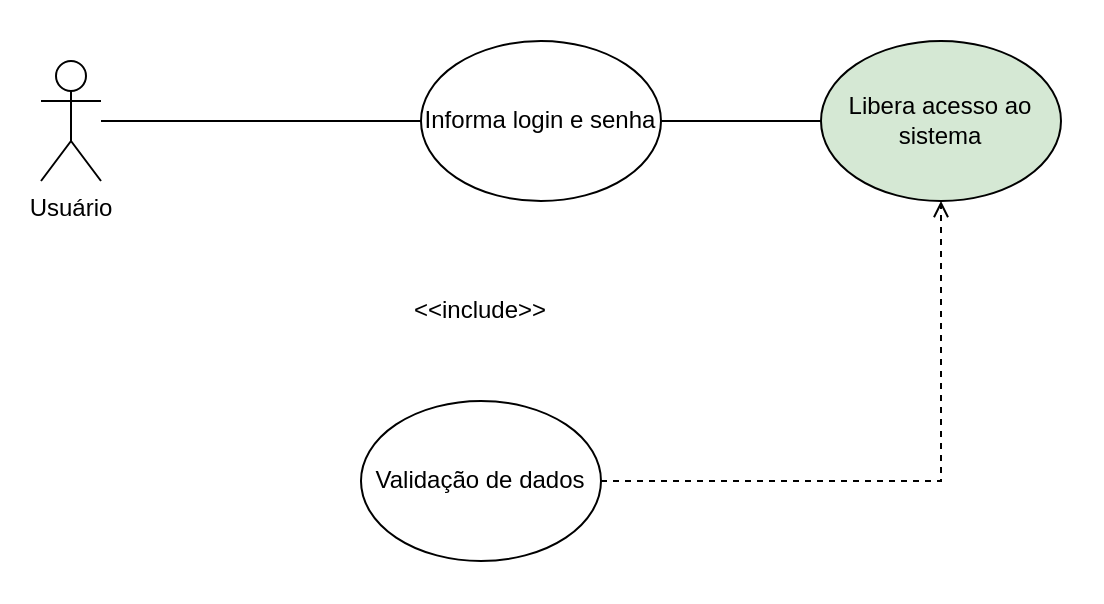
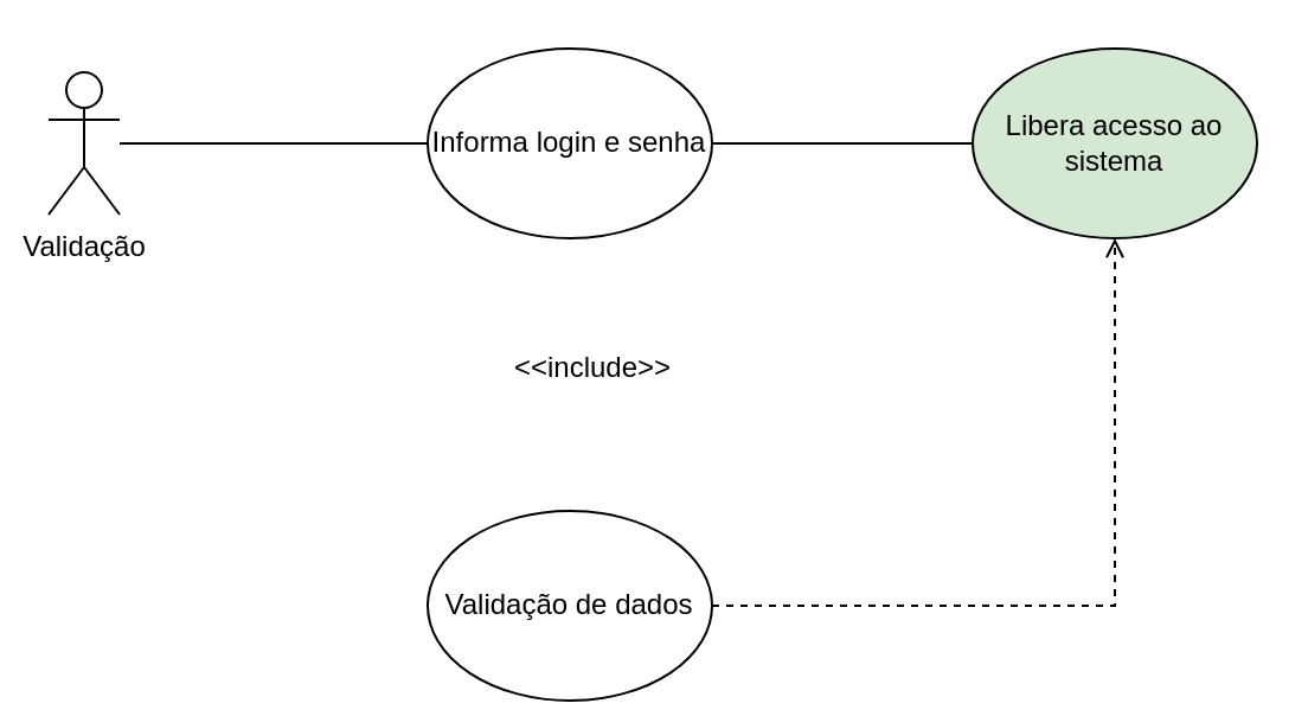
- <mxCell id="5" value="Informa login e senha" style="ellipse;whiteSpace=wrap;html=1;" vertex="1" parent="1"><mxGeometry x="210" y="20" width="120" height="80" as="geometry" /></mxCell>
+ <mxCell id="5" value="Informa login e senha" style="ellipse;whiteSpace=wrap;html=1;" vertex="1" parent="1"><mxGeometry x="180" y="20" width="120" height="80" as="geometry" /></mxCell>
- <mxCell id="3" value="Usuário" style="shape=umlActor;verticalLabelPosition=bottom;verticalAlign=top;html=1;outlineConnect=0;" vertex="1" parent="1"><mxGeometry x="20" y="30" width="30" height="60" as="geometry" /></mxCell>
+ <mxCell id="3" value="Validação" style="shape=umlActor;verticalLabelPosition=bottom;verticalAlign=top;html=1;outlineConnect=0;" vertex="1" parent="1"><mxGeometry x="20" y="30" width="30" height="60" as="geometry" /></mxCell>
- <mxCell id="9" value="&amp;lt;&amp;lt;include&amp;gt;&amp;gt;" style="text;html=1;align=center;verticalAlign=middle;whiteSpace=wrap;rounded=0;" vertex="1" parent="1"><mxGeometry x="210" y="140" width="60" height="30" as="geometry" /></mxCell>
+ <mxCell id="9" value="&amp;lt;&amp;lt;include&amp;gt;&amp;gt;" style="text;html=1;align=center;verticalAlign=middle;whiteSpace=wrap;rounded=0;" vertex="1" parent="1"><mxGeometry x="220" y="140" width="60" height="30" as="geometry" /></mxCell>
- <mxCell id="7" value="Validação de dados" style="ellipse;whiteSpace=wrap;html=1;" vertex="1" parent="1"><mxGeometry x="180" y="200" width="120" height="80" as="geometry" /></mxCell>
+ <mxCell id="7" value="Validação de dados" style="ellipse;whiteSpace=wrap;html=1;" vertex="1" parent="1"><mxGeometry x="180" y="215" width="120" height="80" as="geometry" /></mxCell>
